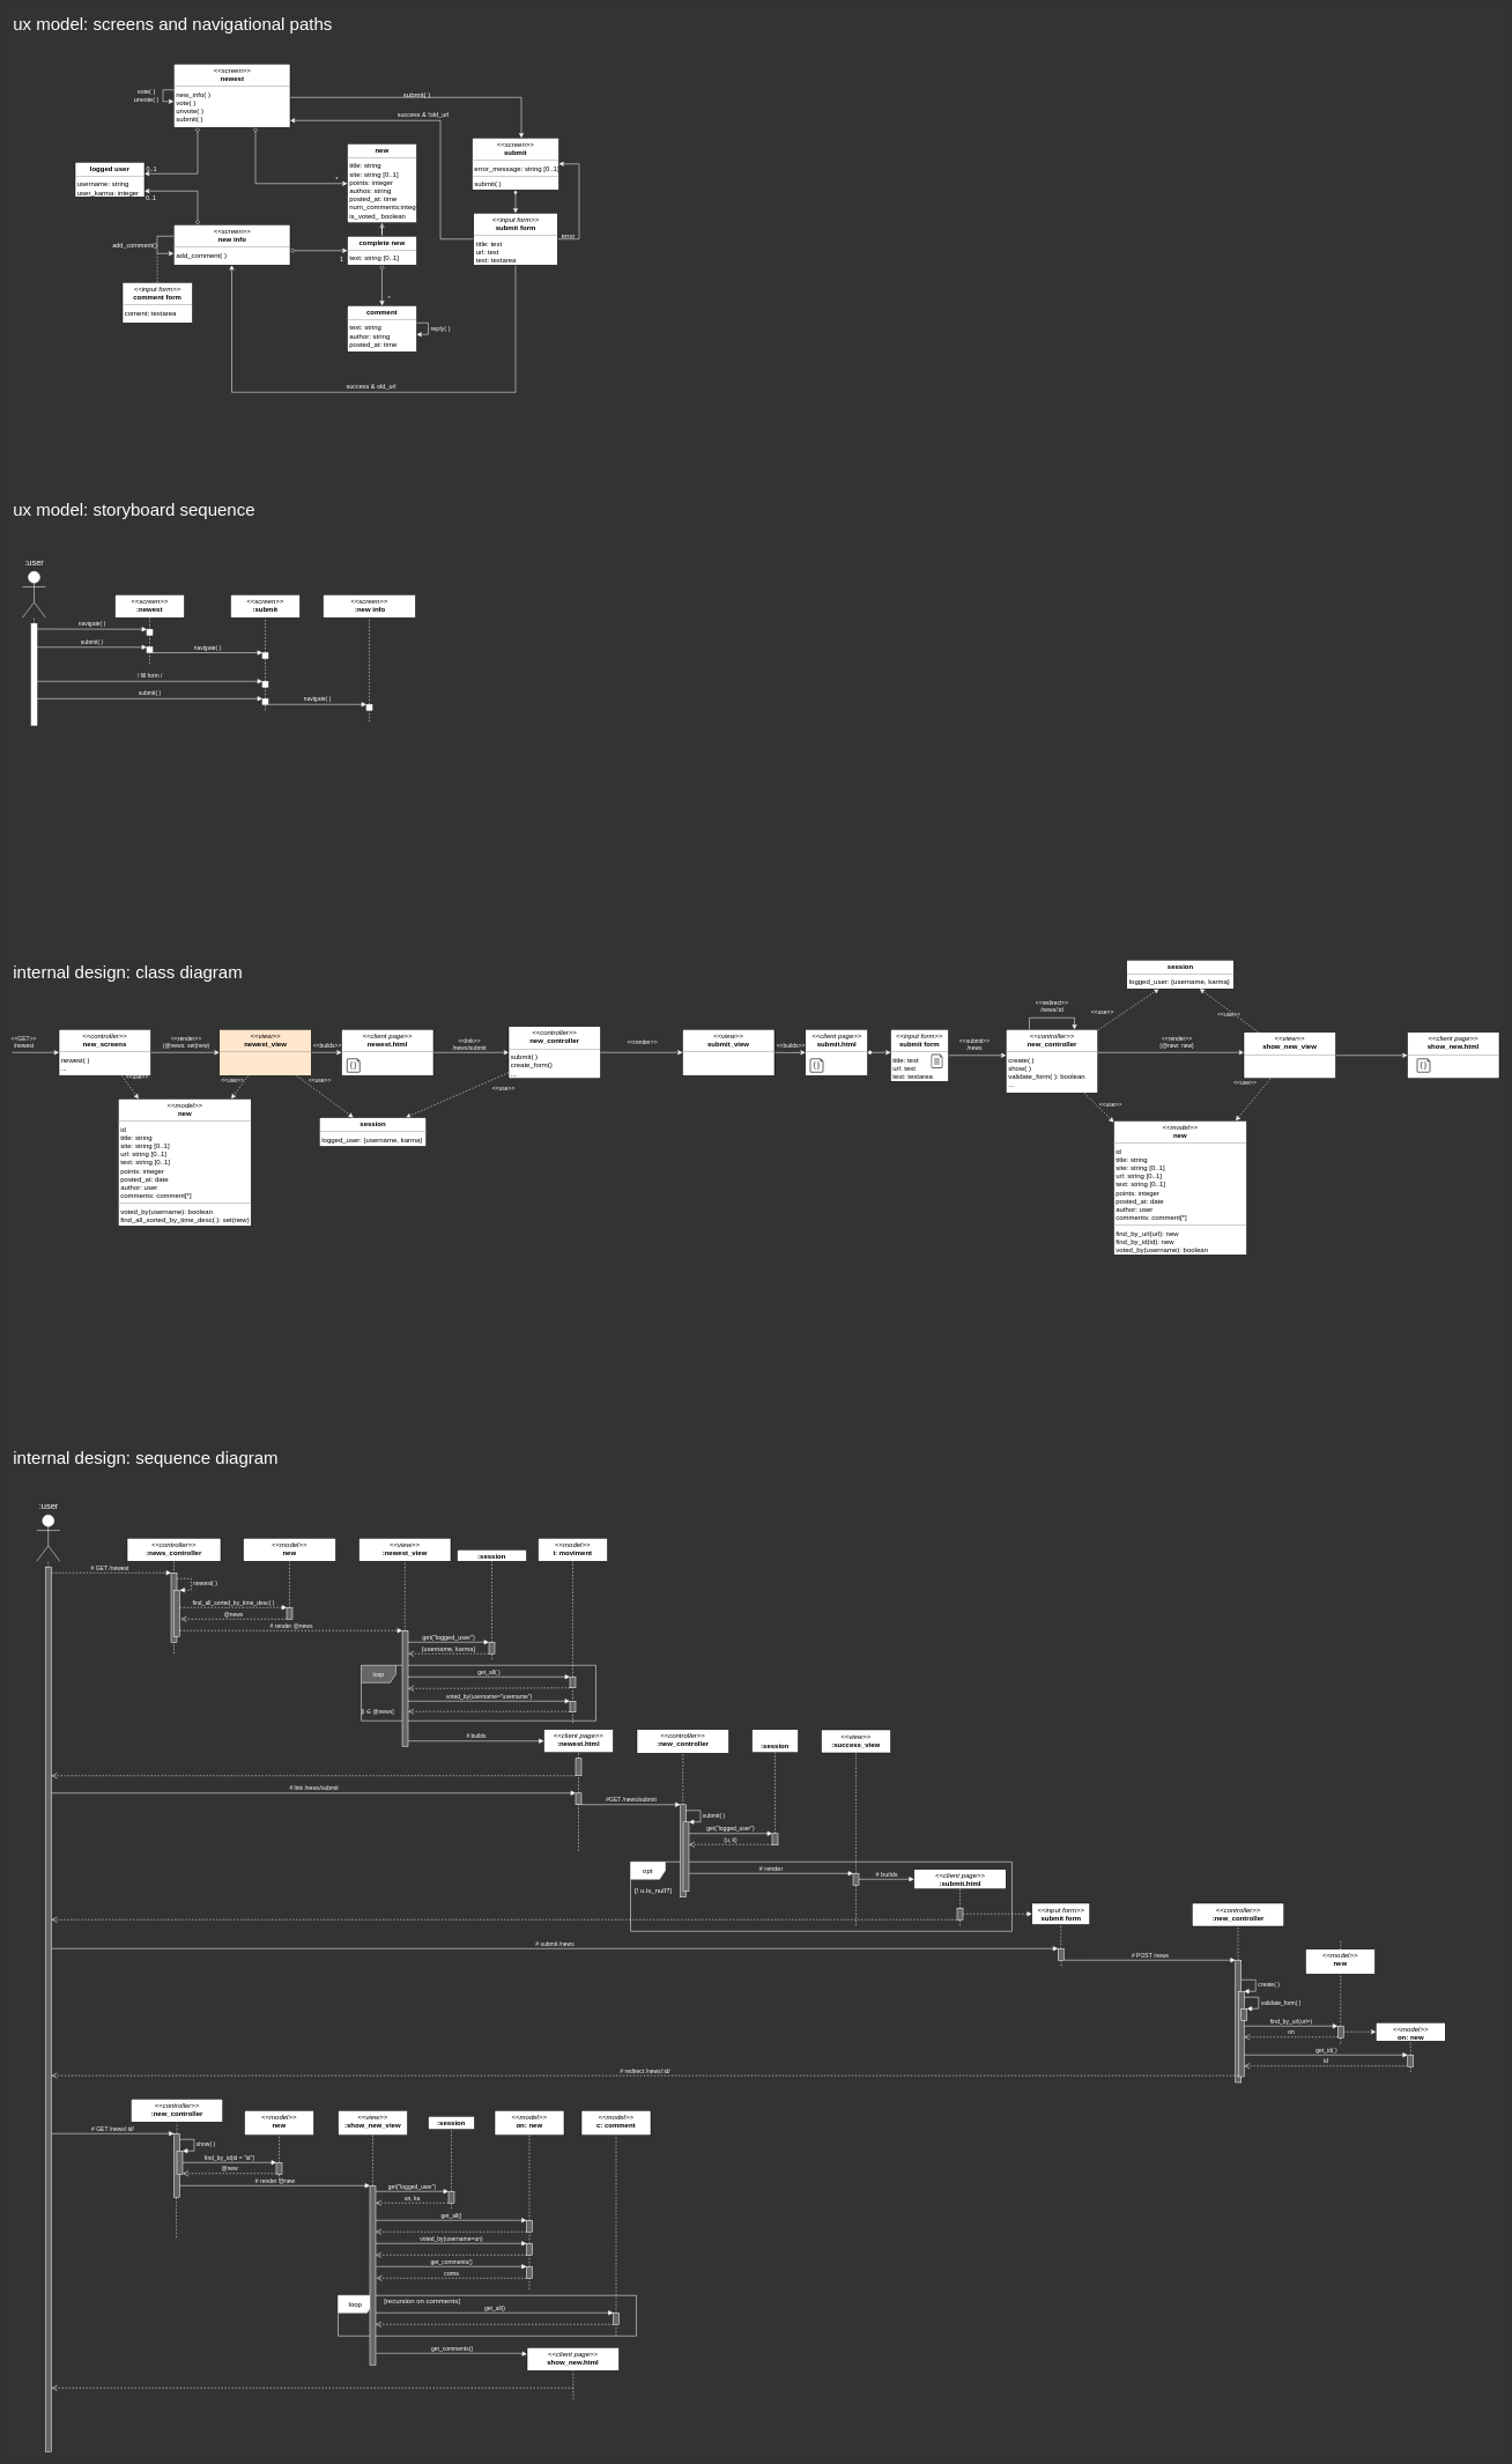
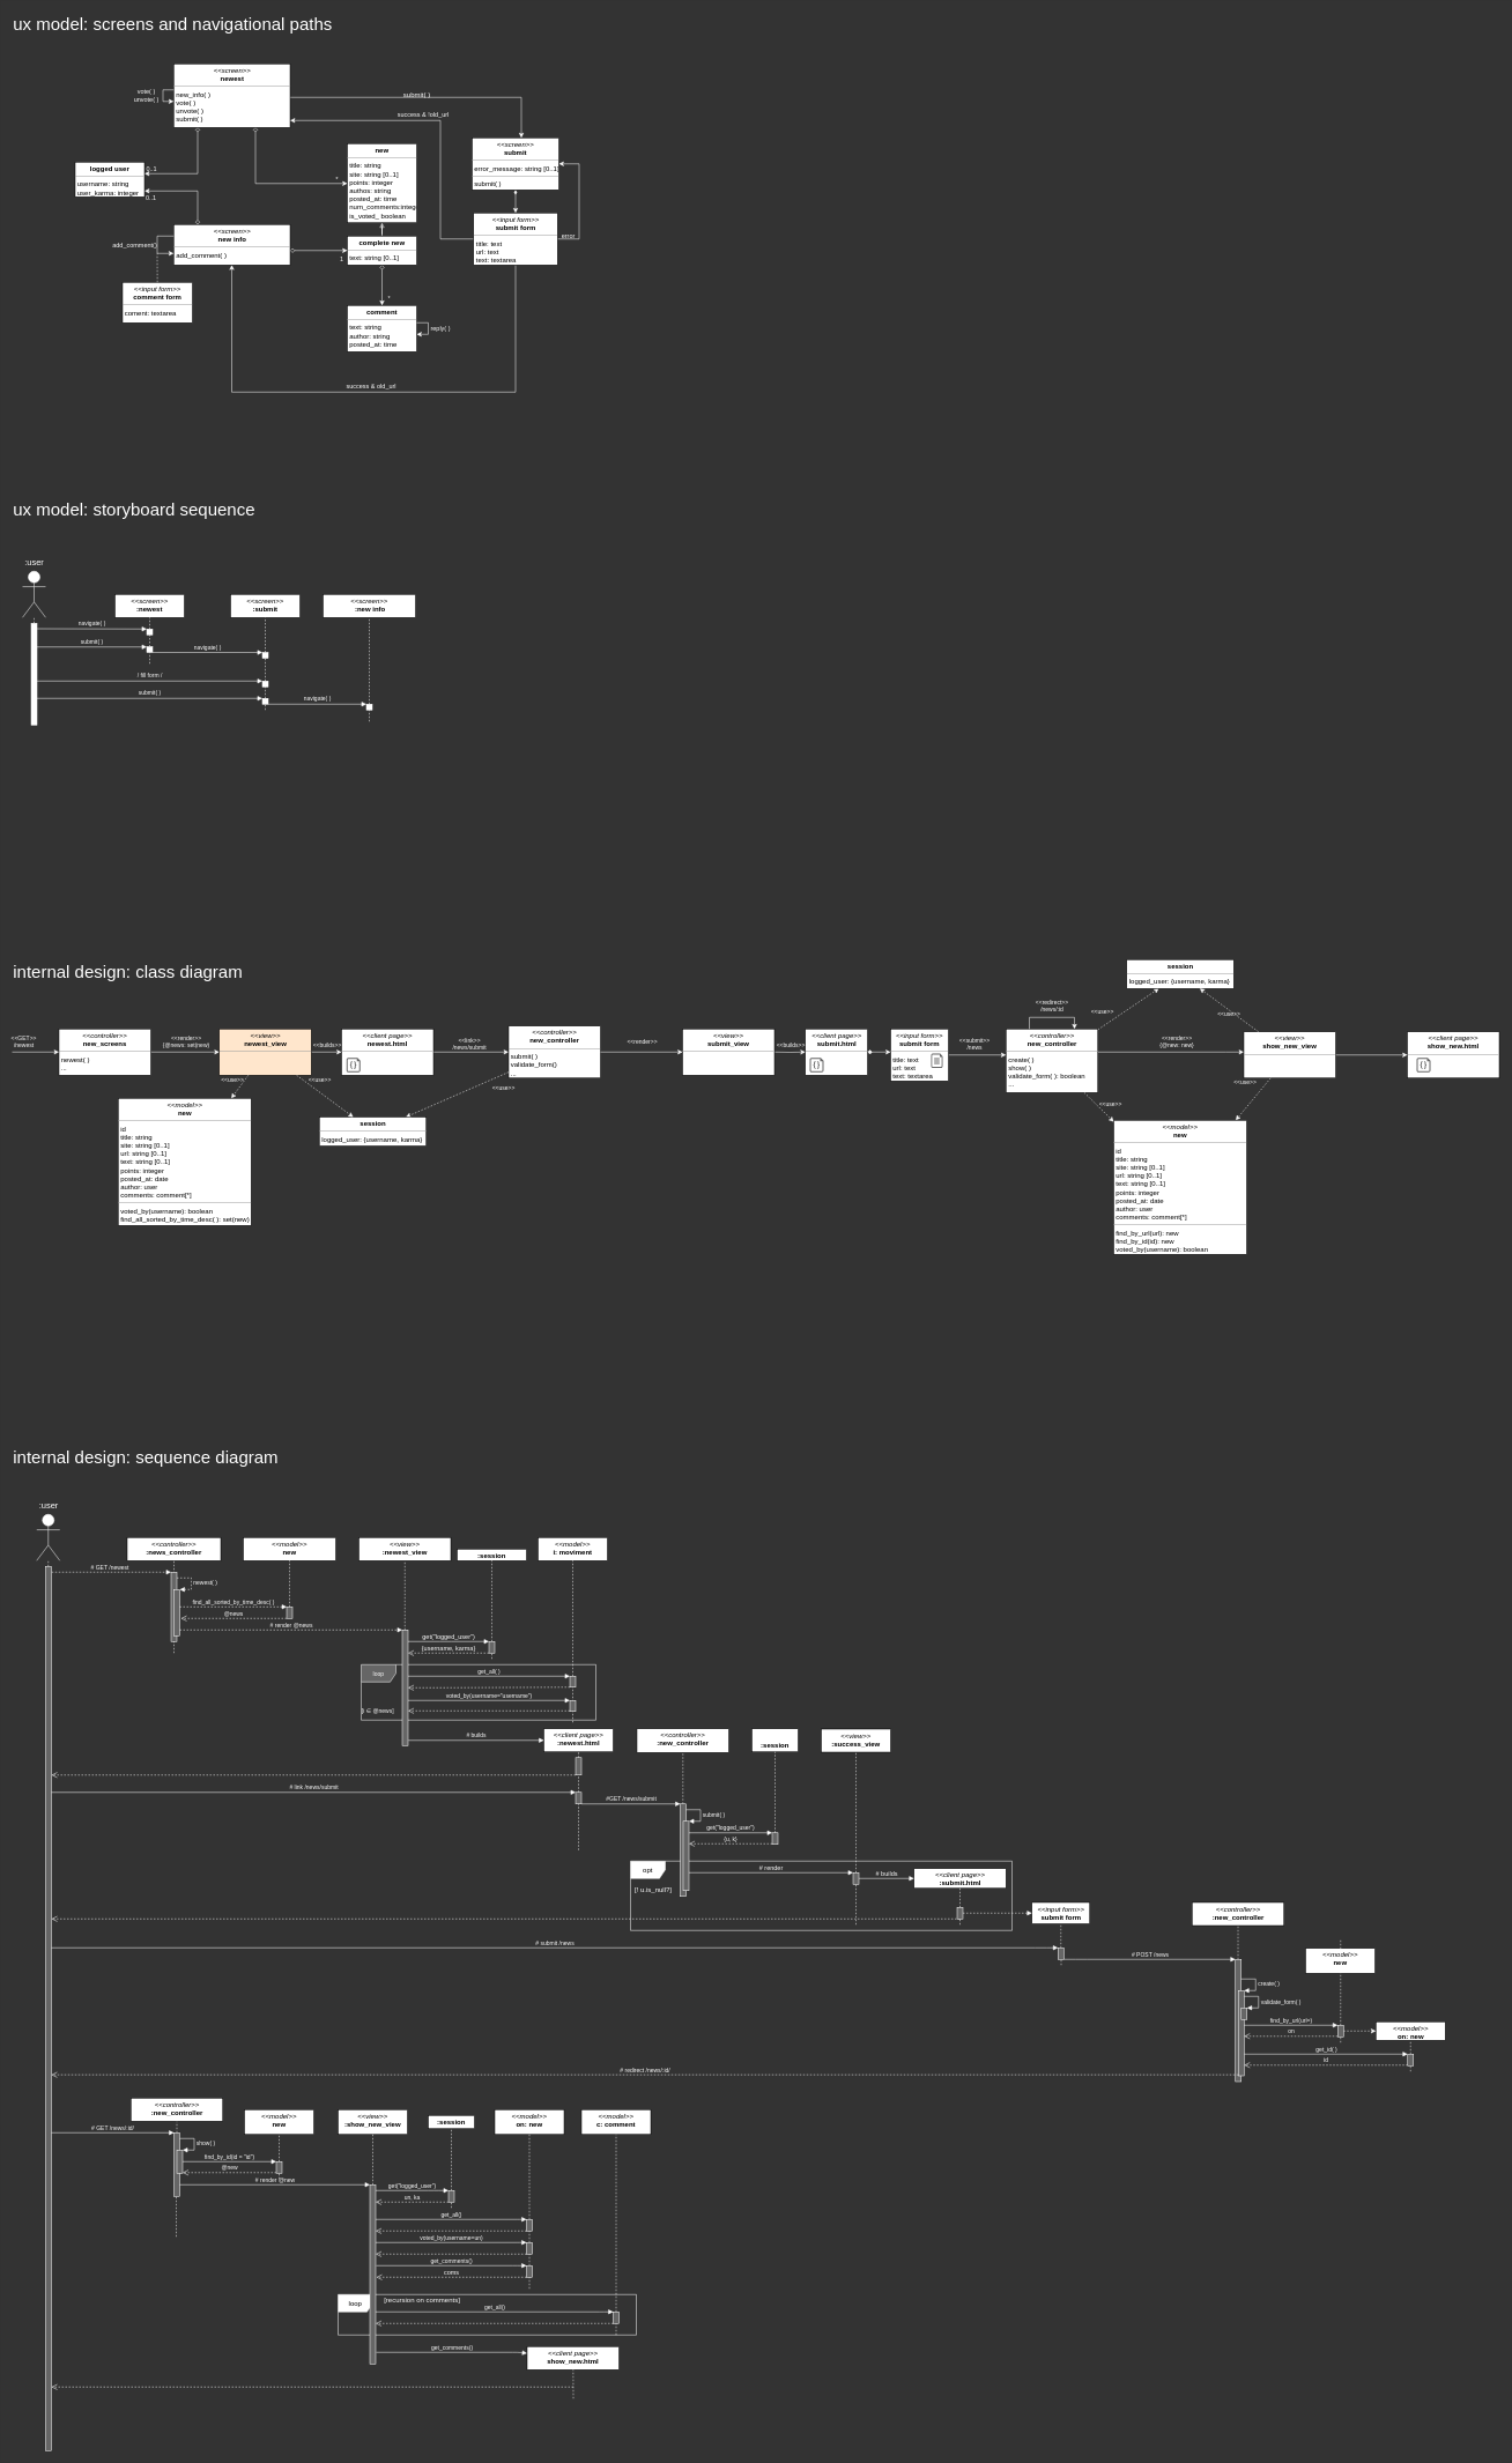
- <mxCell id="75" value="&lt;p style=&quot;margin: 0px ; margin-top: 4px ; text-align: center&quot;&gt;&lt;i&gt;&amp;lt;&amp;lt;controller&amp;gt;&amp;gt;&lt;/i&gt;&lt;br&gt;&lt;b&gt;new_controller&lt;/b&gt;&lt;/p&gt;&lt;hr size=&quot;1&quot;&gt;&lt;p style=&quot;margin: 0px ; margin-left: 4px&quot;&gt;submit( )&lt;br&gt;&lt;/p&gt;&lt;p style=&quot;margin: 0px ; margin-left: 4px&quot;&gt;create_form()&lt;/p&gt;&lt;p style=&quot;margin: 0px ; margin-left: 4px&quot;&gt;...&lt;/p&gt;" style="verticalAlign=top;align=left;overflow=fill;fontSize=12;fontFamily=Helvetica;html=1;" parent="1" vertex="1"><mxGeometry x="879" y="1775" width="159" height="90" as="geometry" /></mxCell>
+ <mxCell id="75" value="&lt;p style=&quot;margin: 0px ; margin-top: 4px ; text-align: center&quot;&gt;&lt;i&gt;&amp;lt;&amp;lt;controller&amp;gt;&amp;gt;&lt;/i&gt;&lt;br&gt;&lt;b&gt;new_controller&lt;/b&gt;&lt;/p&gt;&lt;hr size=&quot;1&quot;&gt;&lt;p style=&quot;margin: 0px ; margin-left: 4px&quot;&gt;submit( )&lt;br&gt;&lt;/p&gt;&lt;p style=&quot;margin: 0px ; margin-left: 4px&quot;&gt;validate_form()&lt;/p&gt;&lt;p style=&quot;margin: 0px ; margin-left: 4px&quot;&gt;...&lt;/p&gt;" style="verticalAlign=top;align=left;overflow=fill;fontSize=12;fontFamily=Helvetica;html=1;" parent="1" vertex="1"><mxGeometry x="879" y="1775" width="159" height="90" as="geometry" /></mxCell>
- <mxCell id="71" value="" style="endArrow=classic;html=1;labelBackgroundColor=none;strokeColor=#FFFFFF;fontSize=10;fontColor=#FFFFFF;dashed=1;" parent="1" source="60" target="70" edge="1"><mxGeometry width="50" height="50" relative="1" as="geometry"><mxPoint x="260" y="1970" as="sourcePoint" /><mxPoint x="310" y="1920" as="targetPoint" /></mxGeometry></mxCell>
- <mxCell id="72" value="&amp;lt;&amp;lt;use&amp;gt;&amp;gt;" style="text;html=1;resizable=0;points=[];align=center;verticalAlign=middle;labelBackgroundColor=none;fontSize=10;fontColor=#FFFFFF;" parent="71" vertex="1" connectable="0"><mxGeometry x="-0.036" y="2" relative="1" as="geometry"><mxPoint x="9.73" y="-17.5" as="offset" /></mxGeometry></mxCell>
